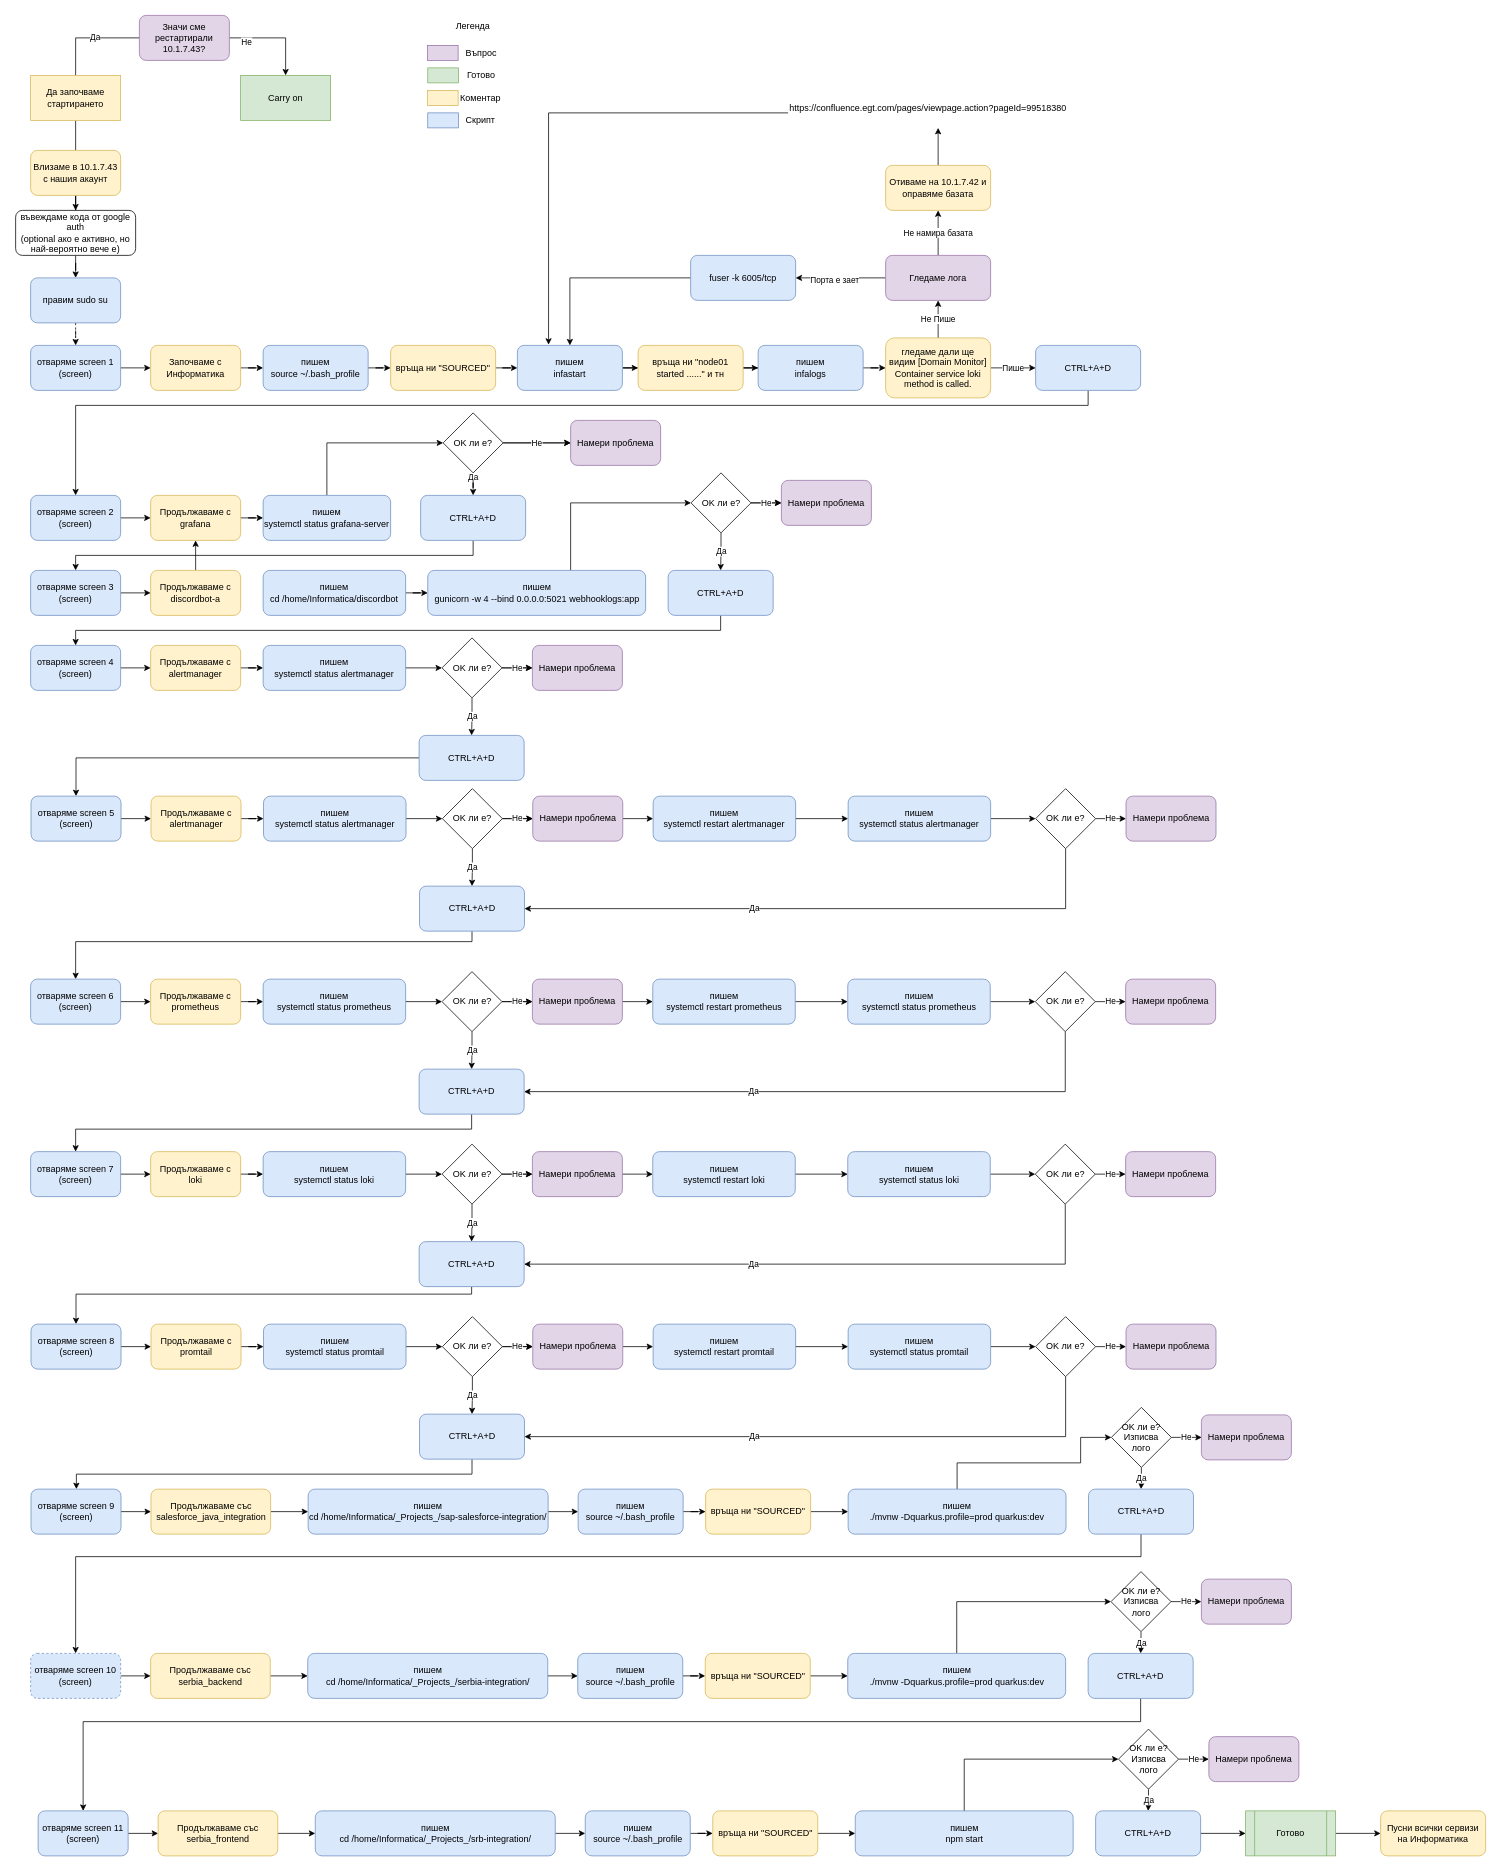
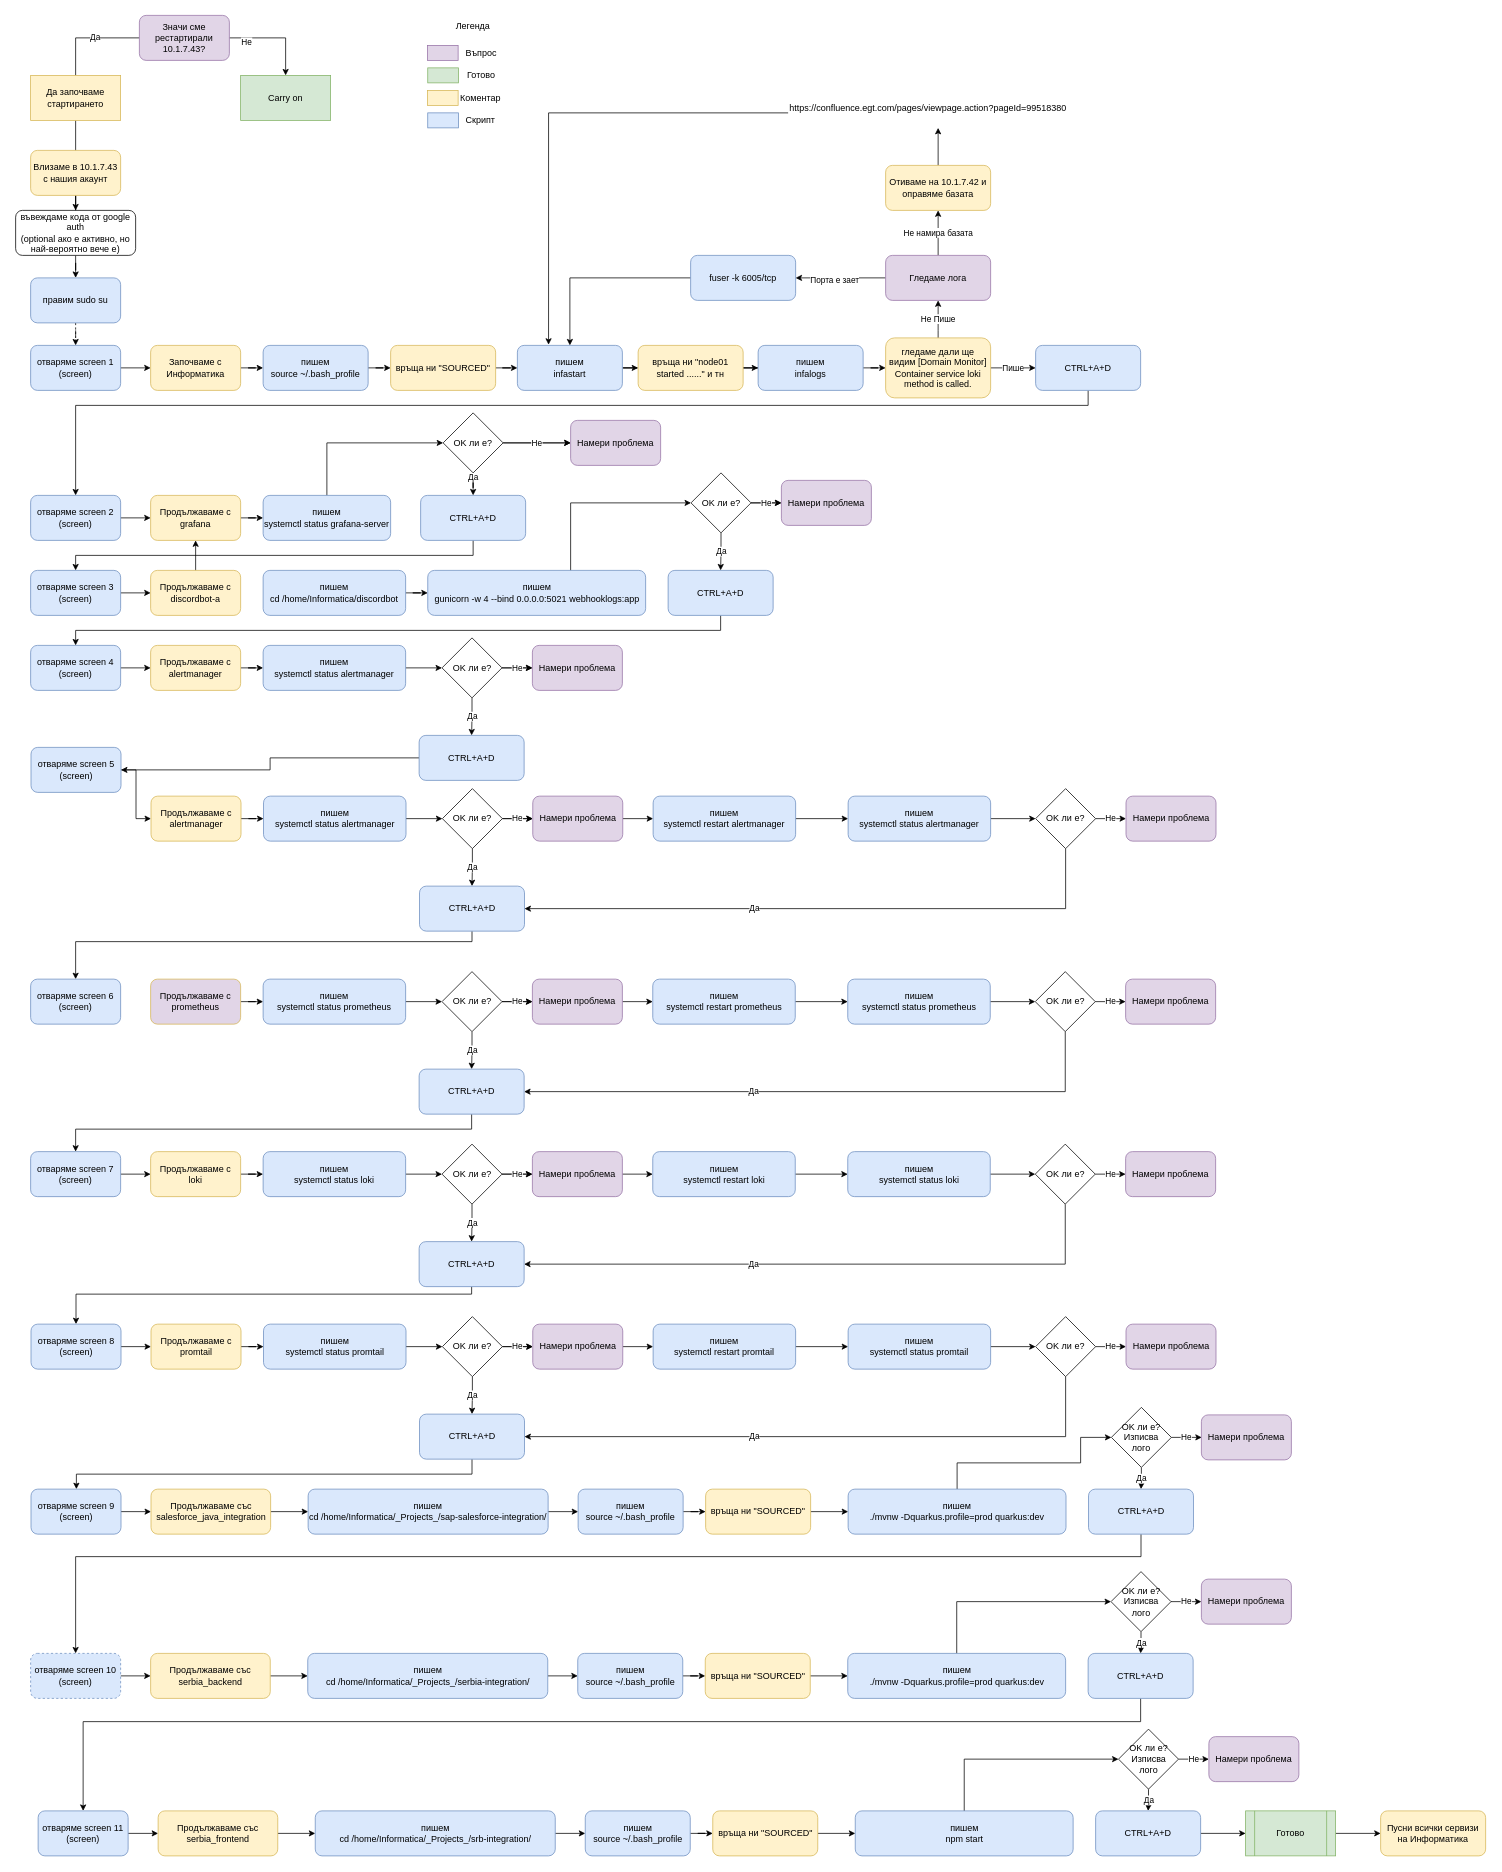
- <mxCell id="97" value="отваряме screen 5&lt;br&gt;(screen)" style="rounded=1;whiteSpace=wrap;html=1;fillColor=#dae8fc;strokeColor=#6c8ebf;" vertex="1" parent="1"><mxGeometry x="40.5" y="1061" width="120" height="60" as="geometry" /></mxCell>
+ <mxCell id="97" value="отваряме screen 5&lt;br&gt;(screen)" style="rounded=1;whiteSpace=wrap;html=1;fillColor=#dae8fc;strokeColor=#6c8ebf;" vertex="1" parent="1"><mxGeometry x="40.5" y="996" width="120" height="60" as="geometry" /></mxCell>
- <mxCell id="119" style="edgeStyle=orthogonalEdgeStyle;rounded=0;orthogonalLoop=1;jettySize=auto;html=1;entryX=0;entryY=0.5;entryDx=0;entryDy=0;" edge="1" parent="1" source="120" target="122"><mxGeometry relative="1" as="geometry" /></mxCell>
- <mxCell id="122" value="Продължаваме с prometheus" style="rounded=1;whiteSpace=wrap;html=1;fillColor=#fff2cc;strokeColor=#d6b656;" vertex="1" parent="1"><mxGeometry x="200" y="1305" width="120" height="60" as="geometry" /></mxCell>
+ <mxCell id="122" value="Продължаваме с prometheus" style="rounded=1;whiteSpace=wrap;html=1;fillColor=#e1d5e7;strokeColor=#d6b656;" vertex="1" parent="1"><mxGeometry x="200" y="1305" width="120" height="60" as="geometry" /></mxCell>
